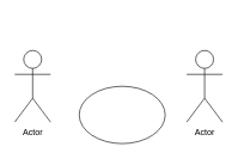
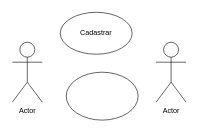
+ <mxCell id="4" value="Cadastrar" style="ellipse;whiteSpace=wrap;html=1;" vertex="1" parent="1"><mxGeometry x="100" y="20" width="120" height="70" as="geometry" /></mxCell>
